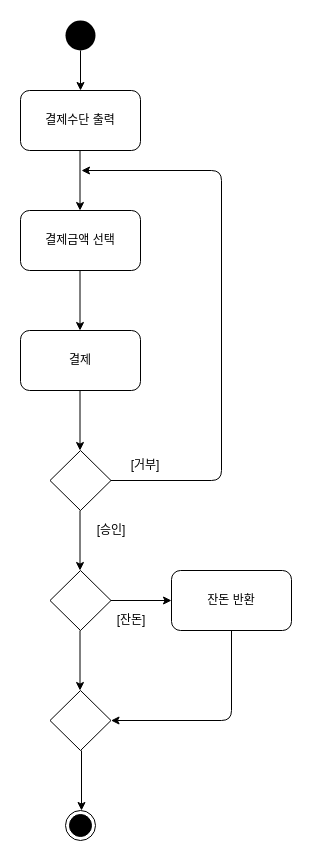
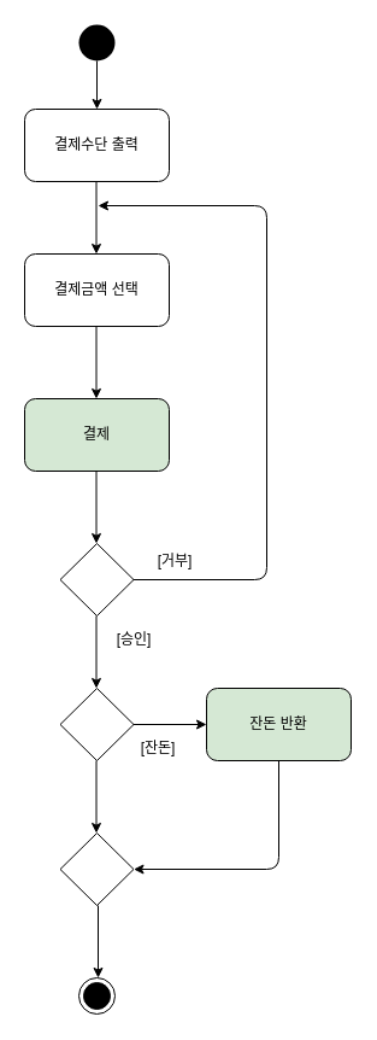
- <mxCell id="6" value="결제" style="rounded=1;whiteSpace=wrap;html=1;" parent="1" vertex="1"><mxGeometry x="20" y="330" width="120" height="60" as="geometry" /></mxCell>
+ <mxCell id="6" value="결제" style="rounded=1;whiteSpace=wrap;html=1;fillColor=#d5e8d4;" parent="1" vertex="1"><mxGeometry x="20" y="330" width="120" height="60" as="geometry" /></mxCell>
- <mxCell id="14" value="잔돈 반환" style="rounded=1;whiteSpace=wrap;html=1;" parent="1" vertex="1"><mxGeometry x="171" y="570" width="120" height="60" as="geometry" /></mxCell>
+ <mxCell id="14" value="잔돈 반환" style="rounded=1;whiteSpace=wrap;html=1;fillColor=#d5e8d4;" parent="1" vertex="1"><mxGeometry x="171" y="570" width="120" height="60" as="geometry" /></mxCell>
